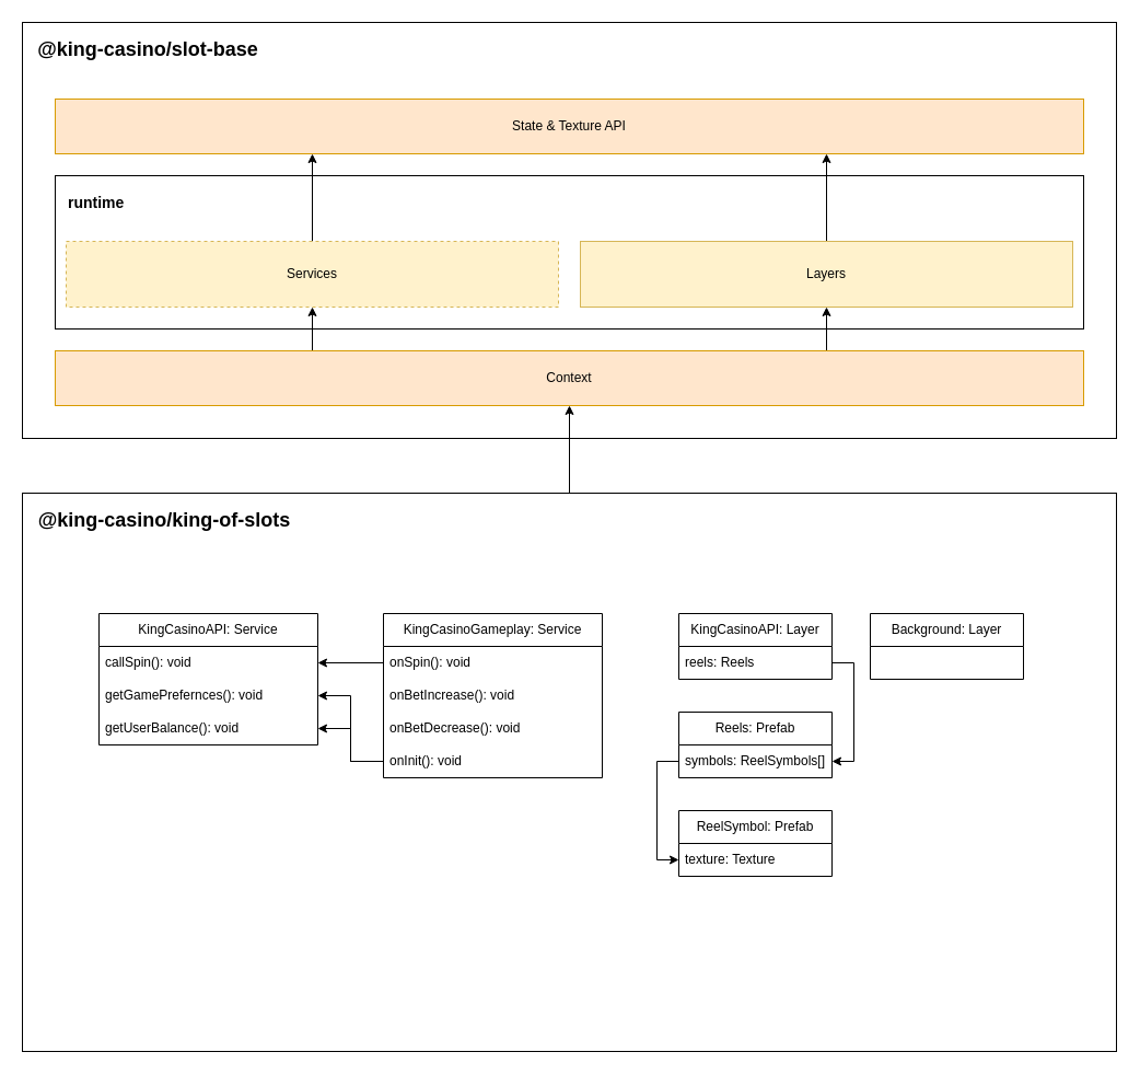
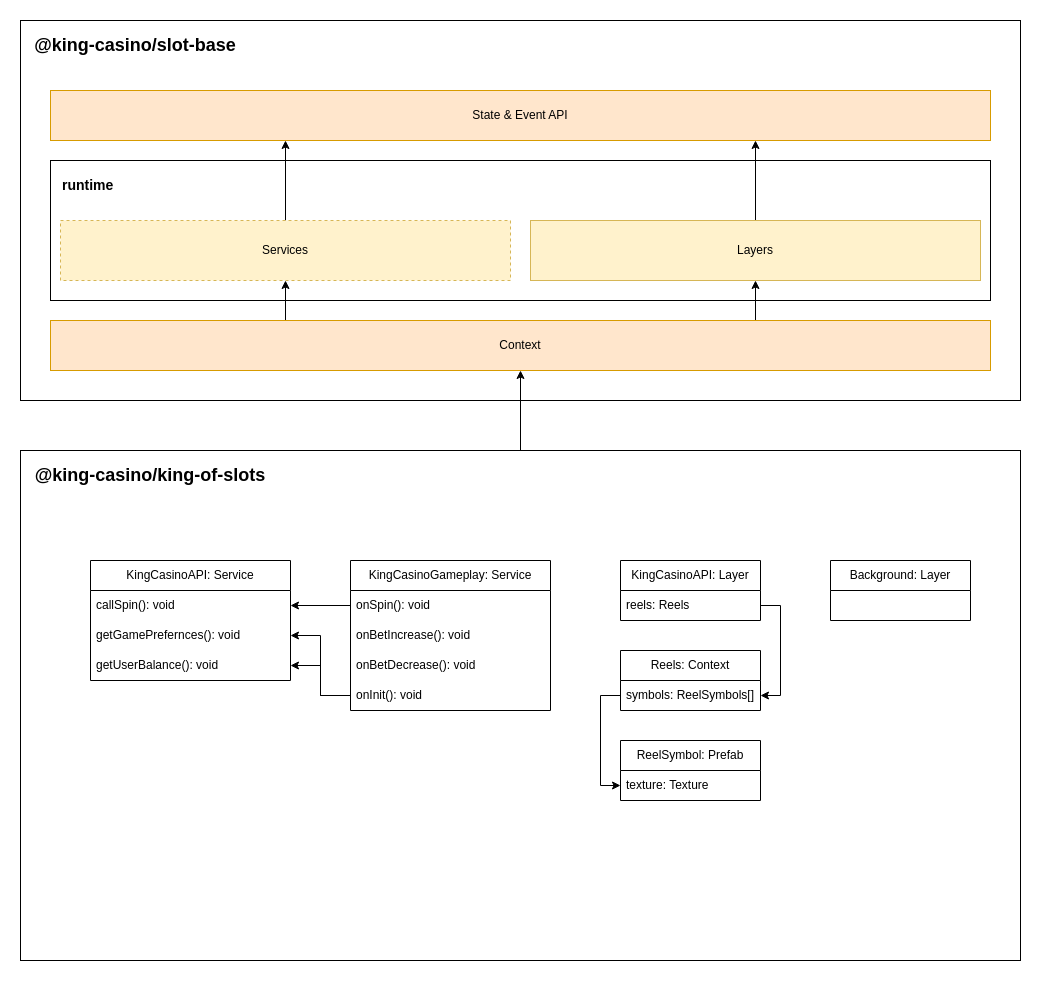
- <mxCell id="24" value="State &amp;amp; Texture API" style="rounded=0;whiteSpace=wrap;html=1;fillColor=#ffe6cc;strokeColor=#d79b00;" vertex="1" parent="1"><mxGeometry x="50" y="90" width="940" height="50" as="geometry" /></mxCell>
+ <mxCell id="24" value="State &amp;amp; Event API" style="rounded=0;whiteSpace=wrap;html=1;fillColor=#ffe6cc;strokeColor=#d79b00;" vertex="1" parent="1"><mxGeometry x="50" y="90" width="940" height="50" as="geometry" /></mxCell>
- <mxCell id="6" value="Background: Layer" style="swimlane;fontStyle=0;childLayout=stackLayout;horizontal=1;startSize=30;horizontalStack=0;resizeParent=1;resizeParentMax=0;resizeLast=0;collapsible=1;marginBottom=0;whiteSpace=wrap;html=1;" vertex="1" parent="1"><mxGeometry x="795" y="560" width="140" height="60" as="geometry" /></mxCell>
+ <mxCell id="6" value="Background: Layer" style="swimlane;fontStyle=0;childLayout=stackLayout;horizontal=1;startSize=30;horizontalStack=0;resizeParent=1;resizeParentMax=0;resizeLast=0;collapsible=1;marginBottom=0;whiteSpace=wrap;html=1;" vertex="1" parent="1"><mxGeometry x="830" y="560" width="140" height="60" as="geometry" /></mxCell>
- <mxCell id="9" value="Reels: Prefab" style="swimlane;fontStyle=0;childLayout=stackLayout;horizontal=1;startSize=30;horizontalStack=0;resizeParent=1;resizeParentMax=0;resizeLast=0;collapsible=1;marginBottom=0;whiteSpace=wrap;html=1;" vertex="1" parent="1"><mxGeometry x="620" y="650" width="140" height="60" as="geometry" /></mxCell>
+ <mxCell id="9" value="Reels: Context" style="swimlane;fontStyle=0;childLayout=stackLayout;horizontal=1;startSize=30;horizontalStack=0;resizeParent=1;resizeParentMax=0;resizeLast=0;collapsible=1;marginBottom=0;whiteSpace=wrap;html=1;" vertex="1" parent="1"><mxGeometry x="620" y="650" width="140" height="60" as="geometry" /></mxCell>
